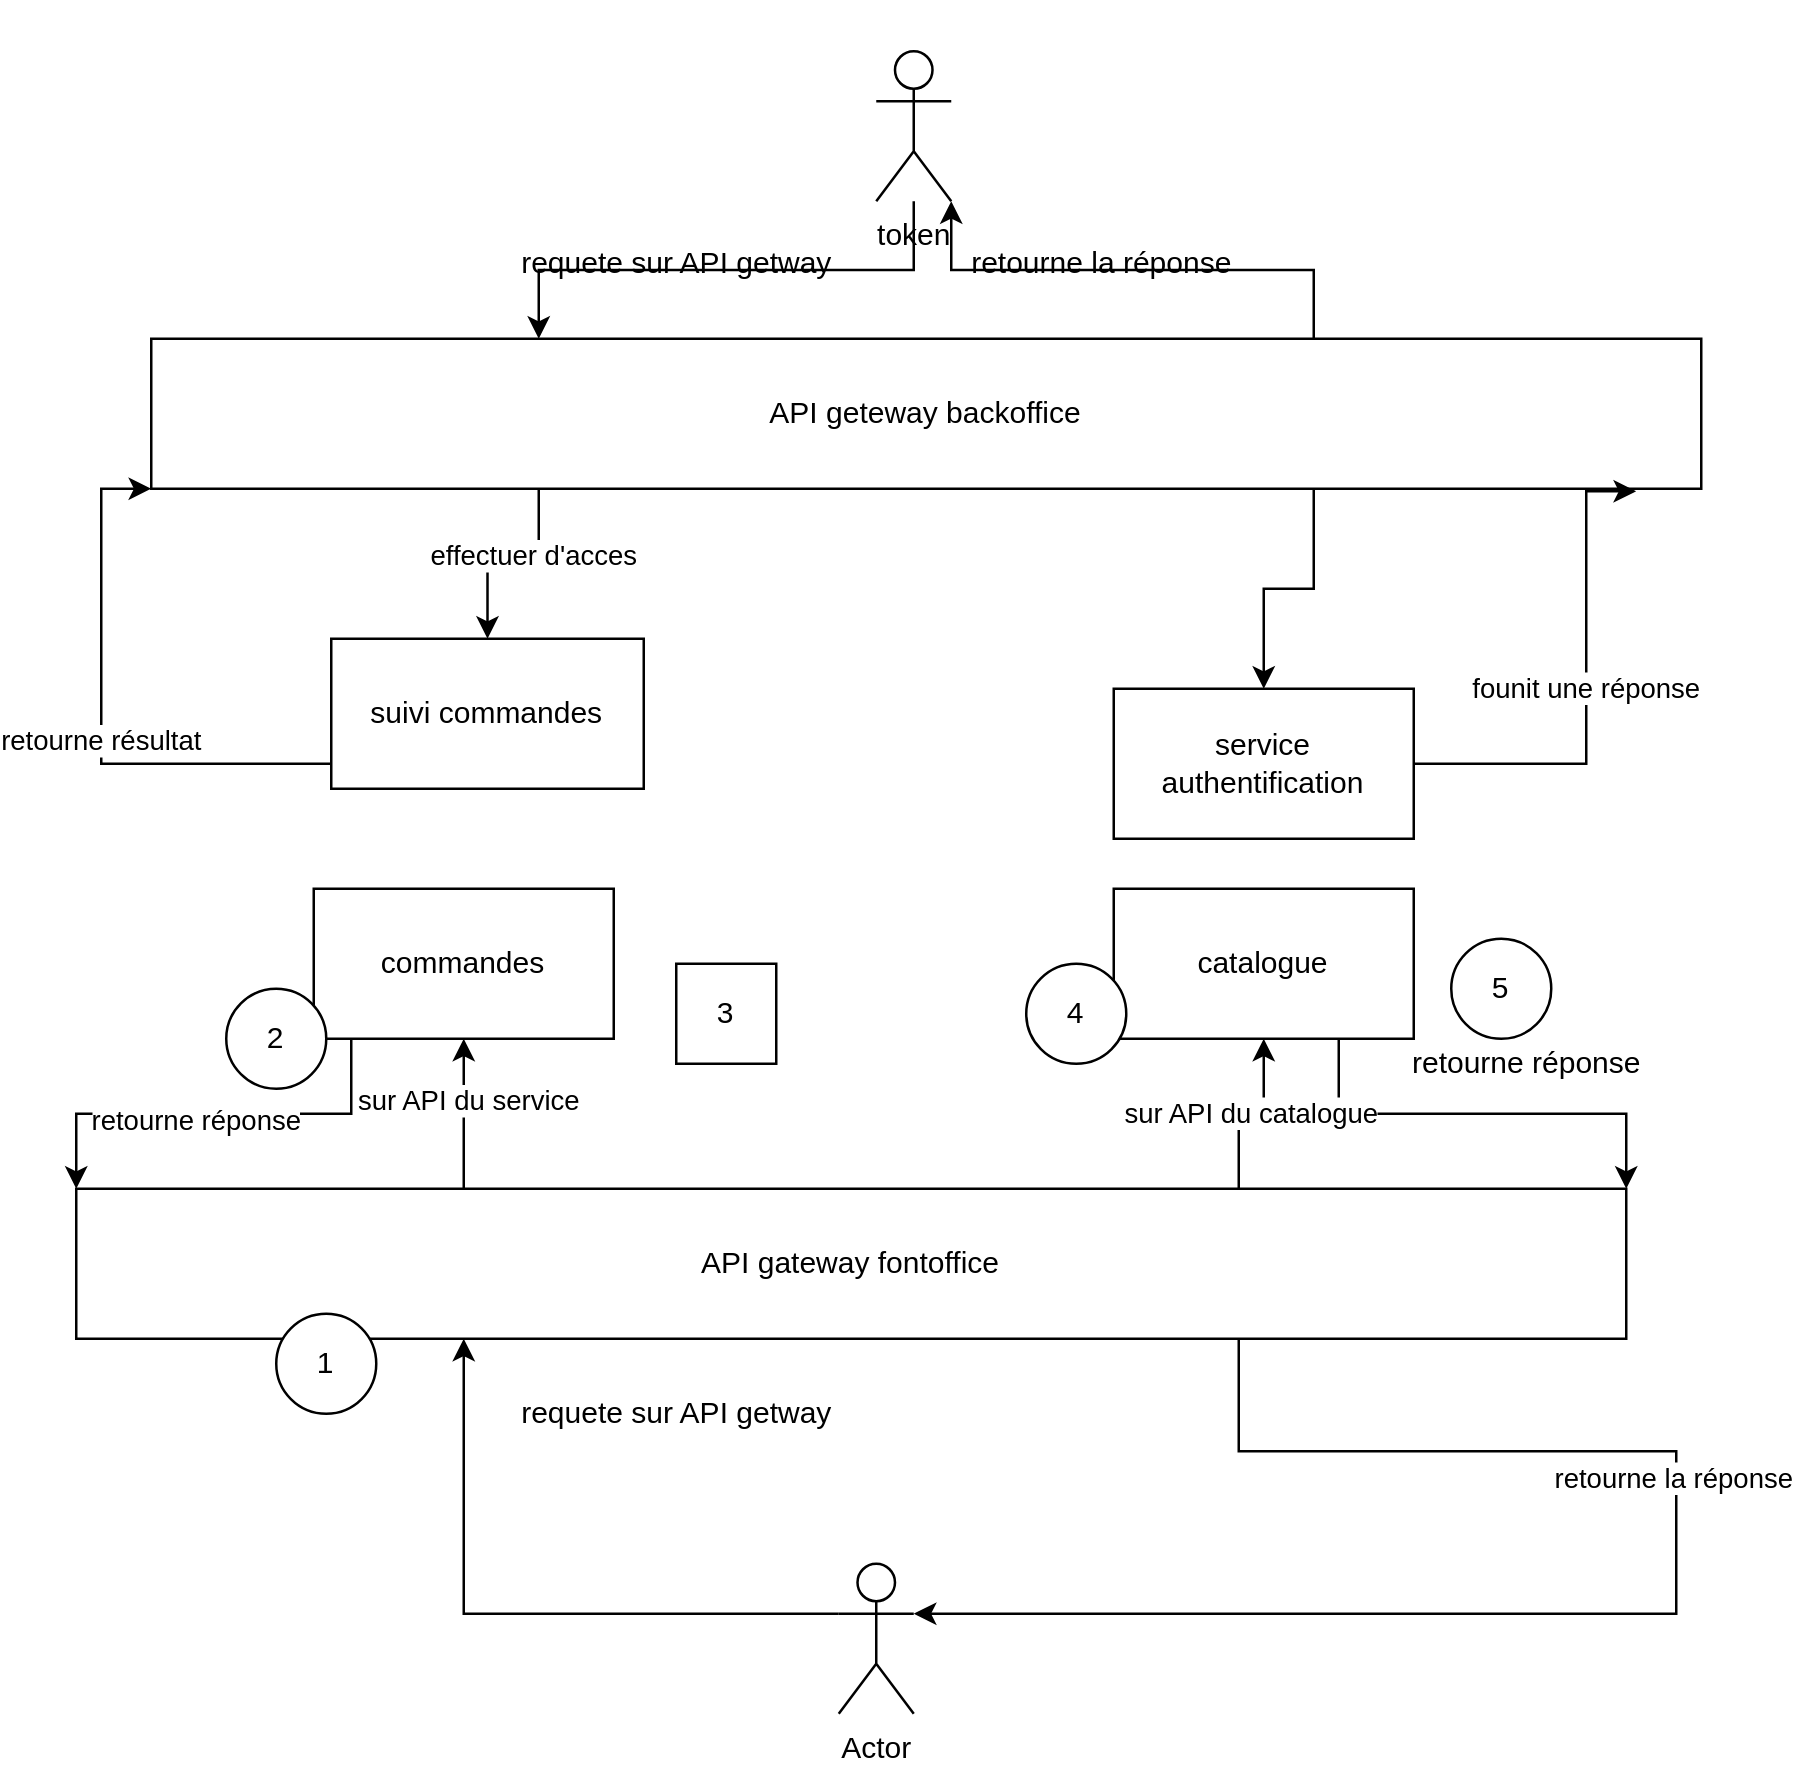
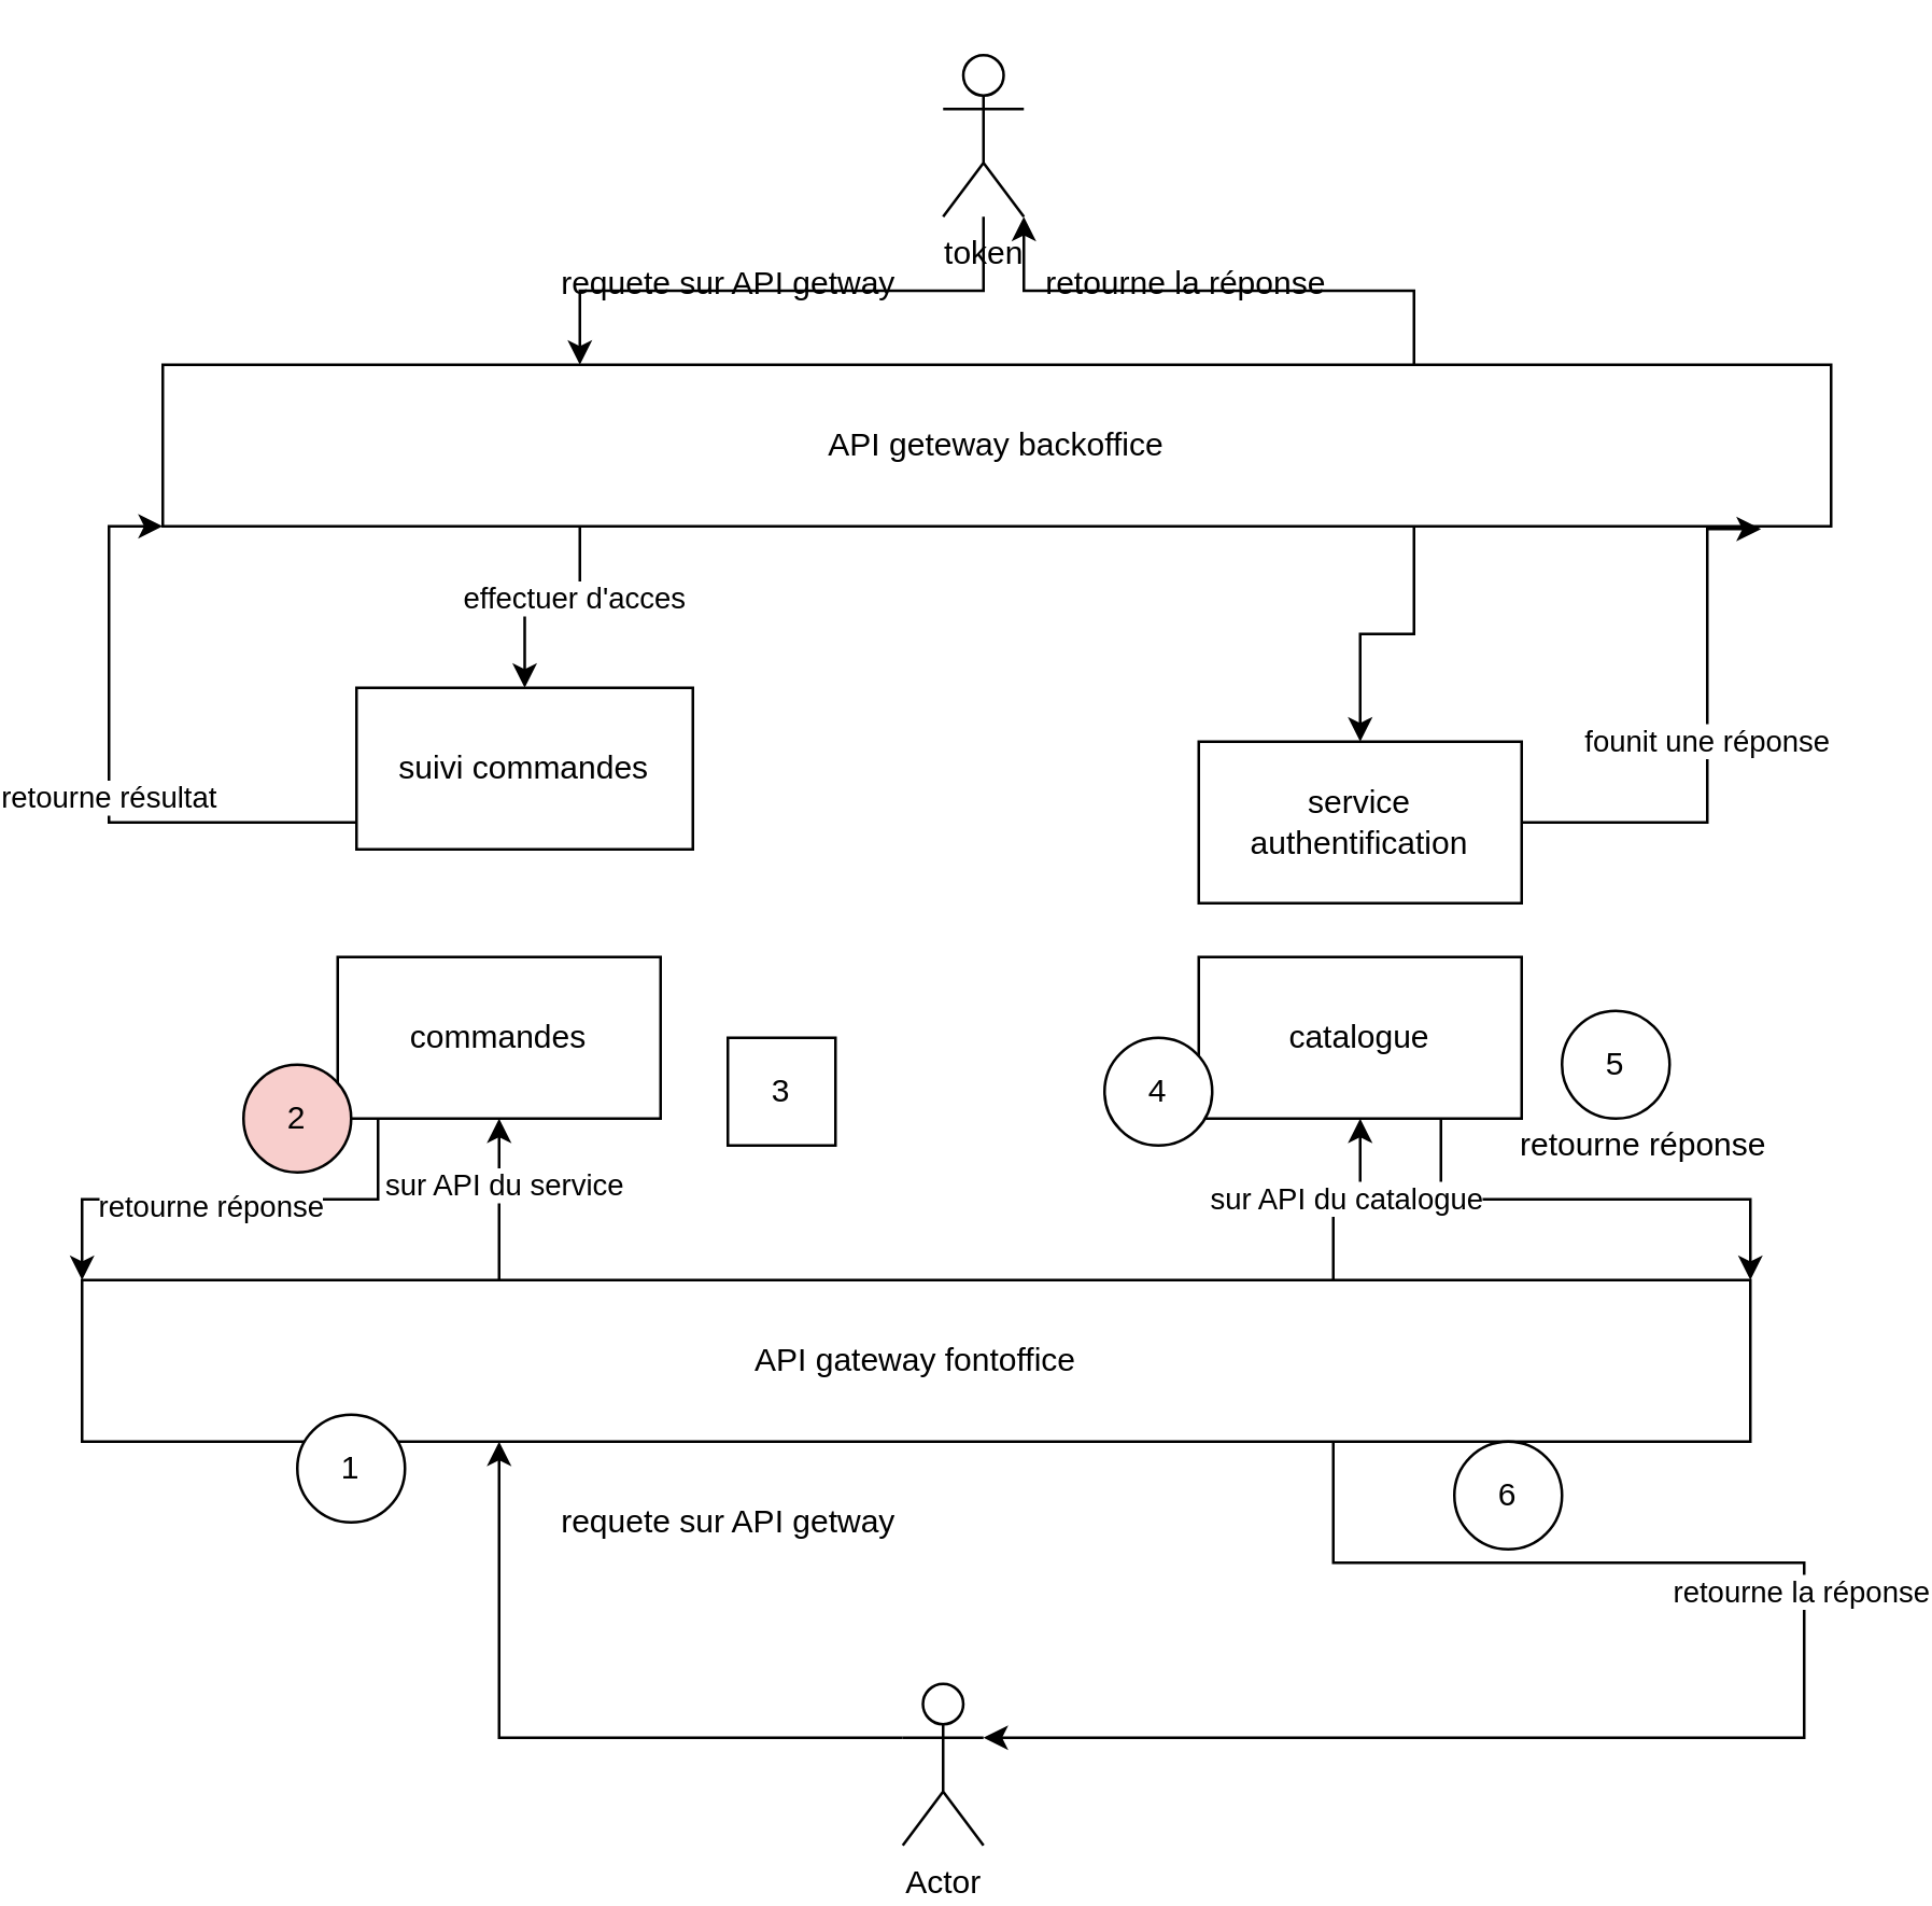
- <mxCell id="31" value="2" style="ellipse;whiteSpace=wrap;html=1;aspect=fixed;" parent="1" vertex="1"><mxGeometry x="80" y="395" width="40" height="40" as="geometry" /></mxCell>
+ <mxCell id="31" value="2" style="ellipse;whiteSpace=wrap;html=1;aspect=fixed;fillColor=#f8cecc;" parent="1" vertex="1"><mxGeometry x="80" y="395" width="40" height="40" as="geometry" /></mxCell>
+ <mxCell id="34" value="6" style="ellipse;whiteSpace=wrap;html=1;aspect=fixed;" parent="1" vertex="1"><mxGeometry x="530" y="535" width="40" height="40" as="geometry" /></mxCell>
